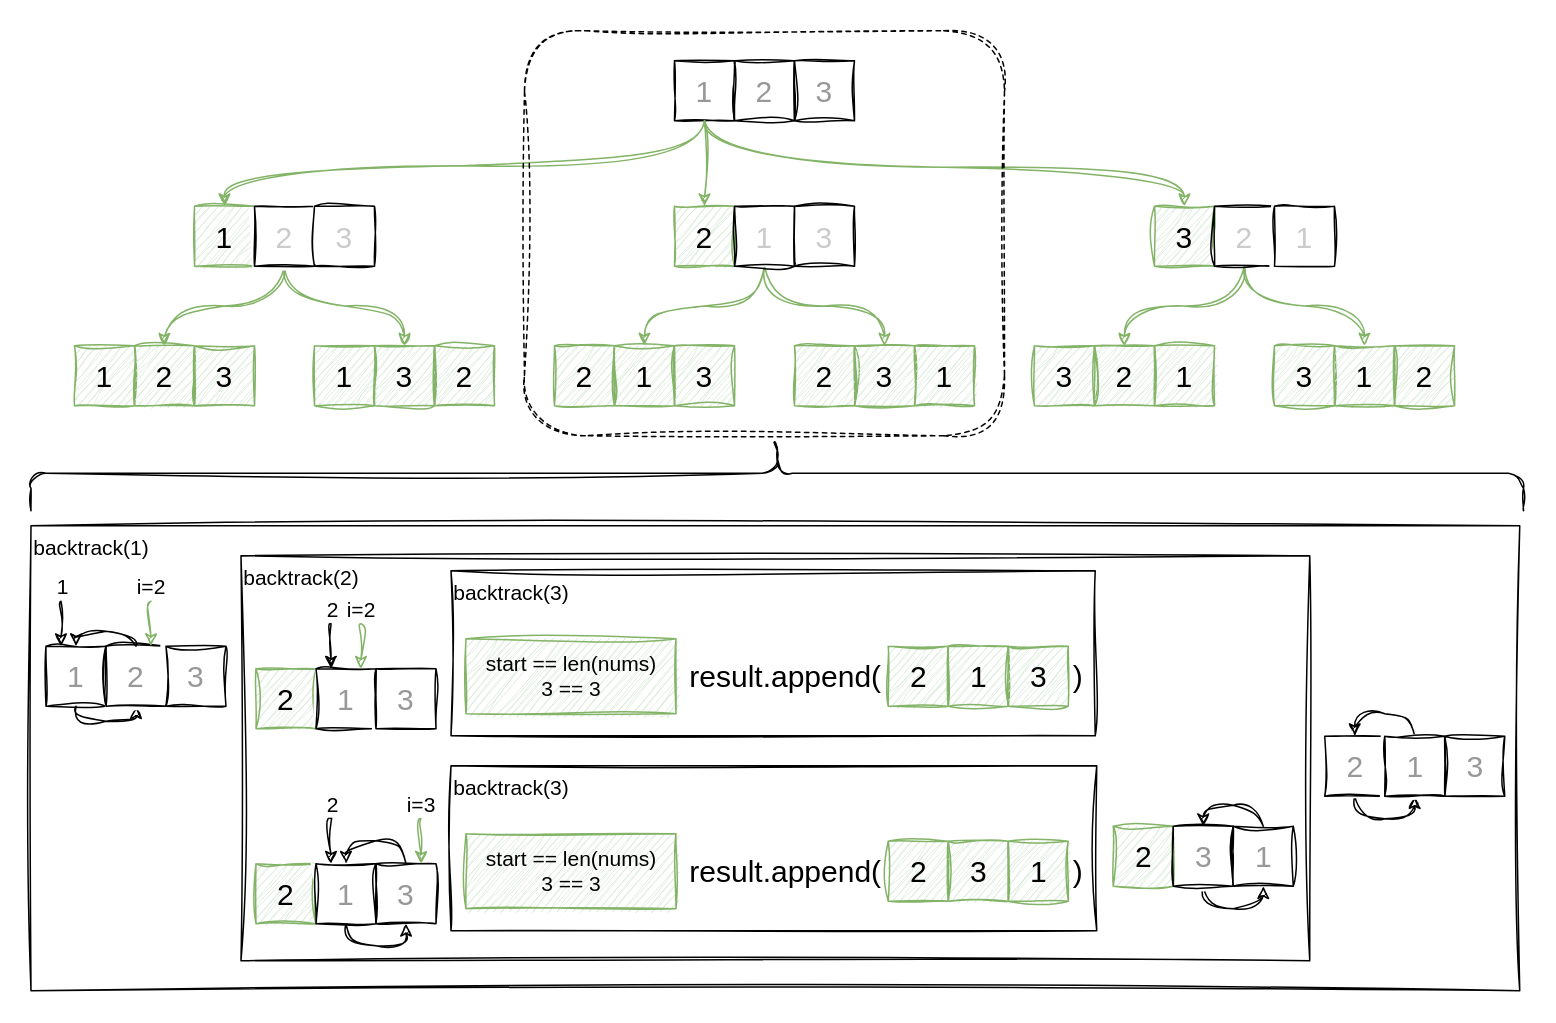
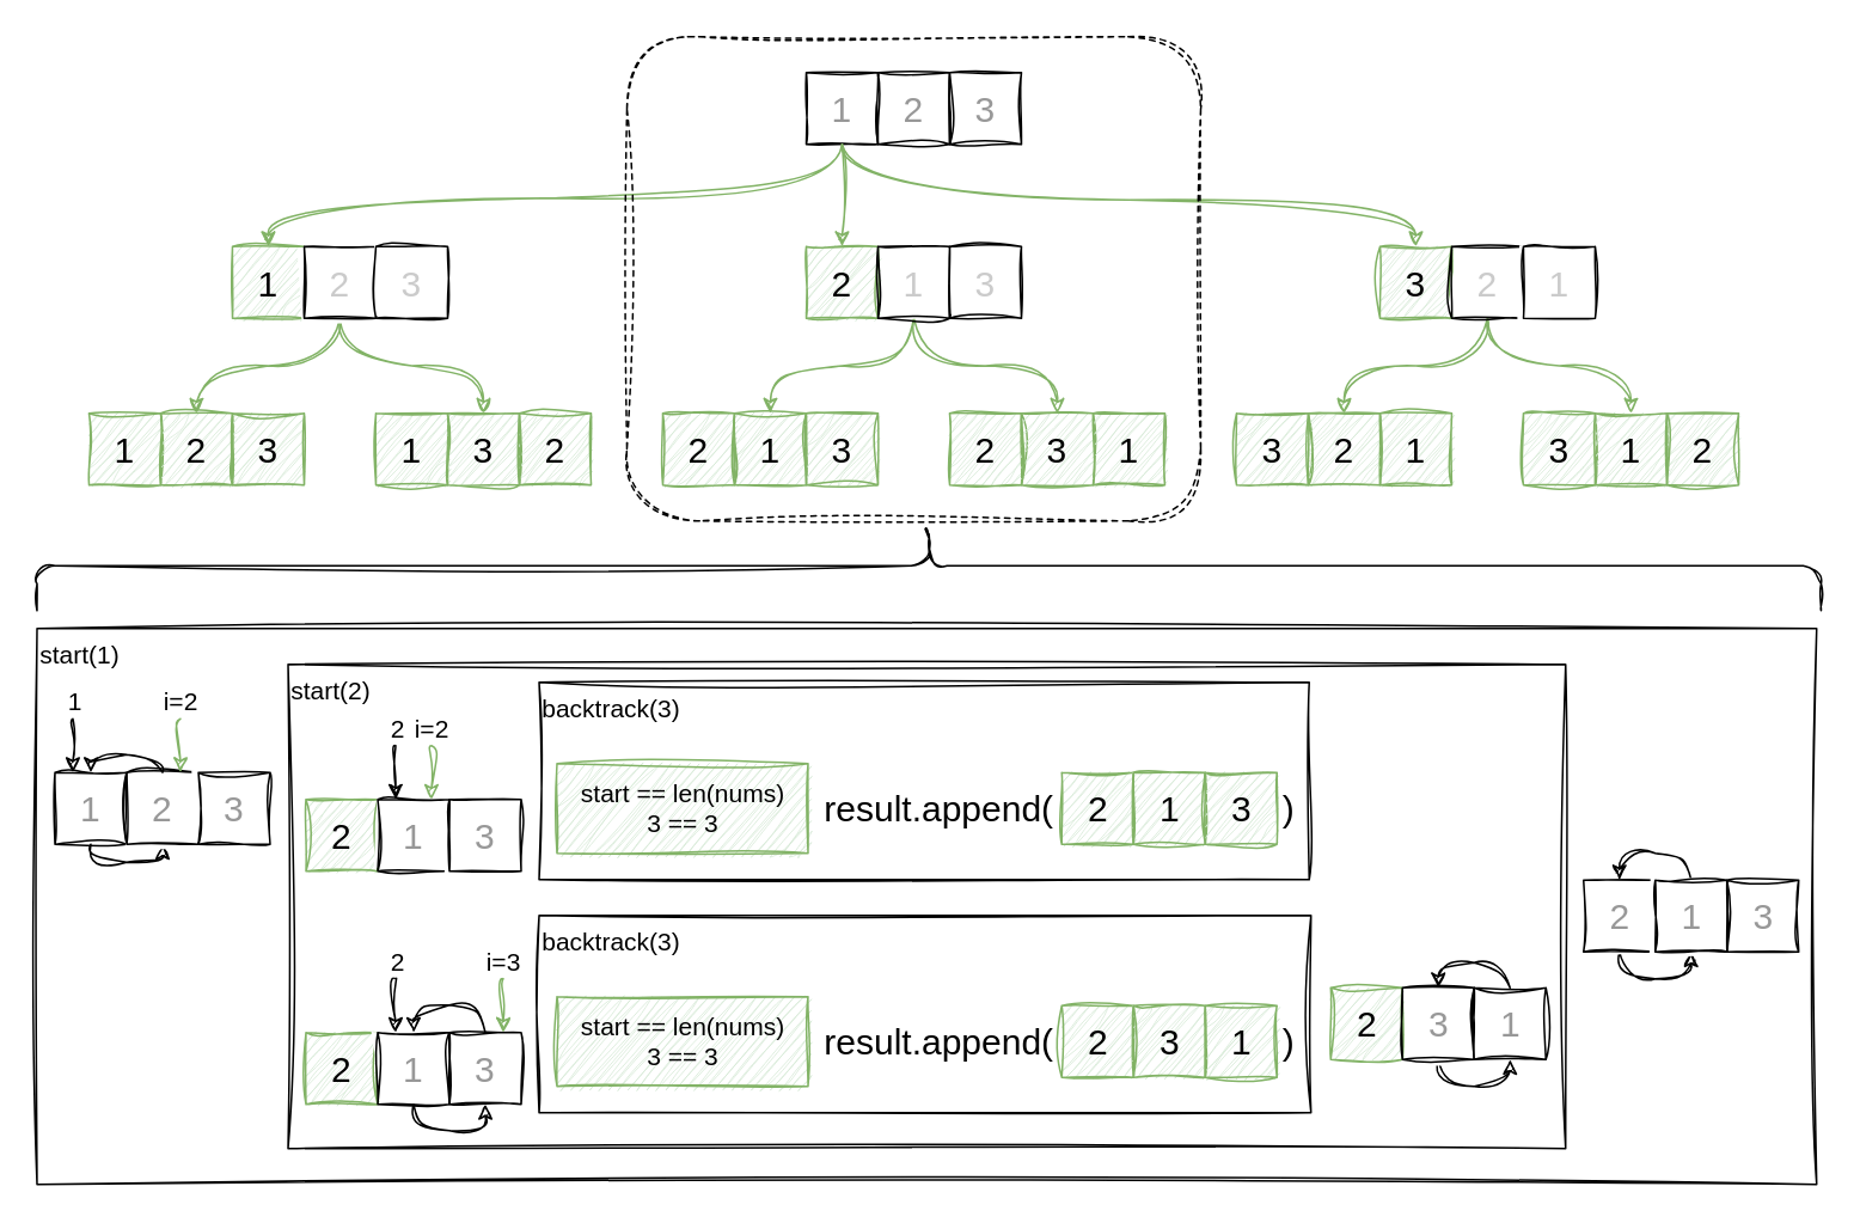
- <mxCell id="2" value="backtrack(1)" style="rounded=0;whiteSpace=wrap;html=1;sketch=1;hachureGap=4;jiggle=2;curveFitting=1;fontFamily=Helvetica;fontSize=14;fontColor=#000000;fillColor=none;verticalAlign=top;align=left;" vertex="1" parent="1"><mxGeometry x="20" y="350" width="992.5" height="310" as="geometry" /></mxCell>
+ <mxCell id="2" value="start(1)" style="rounded=0;whiteSpace=wrap;html=1;sketch=1;hachureGap=4;jiggle=2;curveFitting=1;fontFamily=Helvetica;fontSize=14;fontColor=#000000;fillColor=none;verticalAlign=top;align=left;" vertex="1" parent="1"><mxGeometry x="20" y="350" width="992.5" height="310" as="geometry" /></mxCell>
- <mxCell id="3" value="backtrack(2)" style="rounded=0;whiteSpace=wrap;html=1;sketch=1;hachureGap=4;jiggle=2;curveFitting=1;fontFamily=Helvetica;fontSize=14;fontColor=#000000;fillColor=none;verticalAlign=top;align=left;" vertex="1" parent="1"><mxGeometry x="160" y="370" width="712.5" height="270" as="geometry" /></mxCell>
+ <mxCell id="3" value="start(2)" style="rounded=0;whiteSpace=wrap;html=1;sketch=1;hachureGap=4;jiggle=2;curveFitting=1;fontFamily=Helvetica;fontSize=14;fontColor=#000000;fillColor=none;verticalAlign=top;align=left;" vertex="1" parent="1"><mxGeometry x="160" y="370" width="712.5" height="270" as="geometry" /></mxCell>
